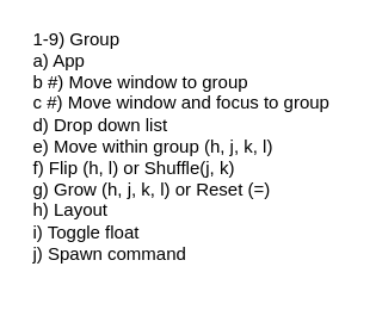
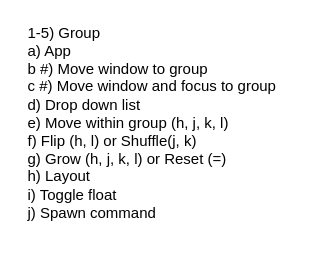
- <mxCell id="2" value="&lt;div align=&quot;left&quot;&gt;1-9) Group&lt;/div&gt;&lt;div align=&quot;left&quot;&gt;a) App&lt;/div&gt;&lt;div align=&quot;left&quot;&gt;b #) Move window to group&lt;br&gt;&lt;/div&gt;&lt;div align=&quot;left&quot;&gt;c #) Move window and focus to group&lt;br&gt;&lt;/div&gt;&lt;div align=&quot;left&quot;&gt;d) Drop down list &lt;br&gt;&lt;/div&gt;&lt;div align=&quot;left&quot;&gt;e) Move within group (h, j, k, l)&lt;br&gt;&lt;/div&gt;&lt;div align=&quot;left&quot;&gt;f) Flip (h, l) or Shuffle(j, k)&lt;/div&gt;&lt;div align=&quot;left&quot;&gt;g) Grow (h, j, k, l) or Reset (=)&lt;br&gt;&lt;/div&gt;&lt;div align=&quot;left&quot;&gt;h) Layout&lt;/div&gt;&lt;div align=&quot;left&quot;&gt;i) Toggle float&lt;br&gt;&lt;/div&gt;&lt;div align=&quot;left&quot;&gt;j) Spawn command&lt;br&gt;&lt;/div&gt;&lt;div align=&quot;left&quot;&gt;&lt;br&gt;&lt;/div&gt;" style="text;html=1;align=left;verticalAlign=middle;resizable=0;points=[];autosize=1;" vertex="1" parent="1"><mxGeometry x="20" y="20" width="210" height="170" as="geometry" /></mxCell>
+ <mxCell id="2" value="&lt;div align=&quot;left&quot;&gt;1-5) Group&lt;/div&gt;&lt;div align=&quot;left&quot;&gt;a) App&lt;/div&gt;&lt;div align=&quot;left&quot;&gt;b #) Move window to group&lt;br&gt;&lt;/div&gt;&lt;div align=&quot;left&quot;&gt;c #) Move window and focus to group&lt;br&gt;&lt;/div&gt;&lt;div align=&quot;left&quot;&gt;d) Drop down list &lt;br&gt;&lt;/div&gt;&lt;div align=&quot;left&quot;&gt;e) Move within group (h, j, k, l)&lt;br&gt;&lt;/div&gt;&lt;div align=&quot;left&quot;&gt;f) Flip (h, l) or Shuffle(j, k)&lt;/div&gt;&lt;div align=&quot;left&quot;&gt;g) Grow (h, j, k, l) or Reset (=)&lt;br&gt;&lt;/div&gt;&lt;div align=&quot;left&quot;&gt;h) Layout&lt;/div&gt;&lt;div align=&quot;left&quot;&gt;i) Toggle float&lt;br&gt;&lt;/div&gt;&lt;div align=&quot;left&quot;&gt;j) Spawn command&lt;br&gt;&lt;/div&gt;&lt;div align=&quot;left&quot;&gt;&lt;br&gt;&lt;/div&gt;" style="text;html=1;align=left;verticalAlign=middle;resizable=0;points=[];autosize=1;" vertex="1" parent="1"><mxGeometry x="20" y="20" width="210" height="170" as="geometry" /></mxCell>
